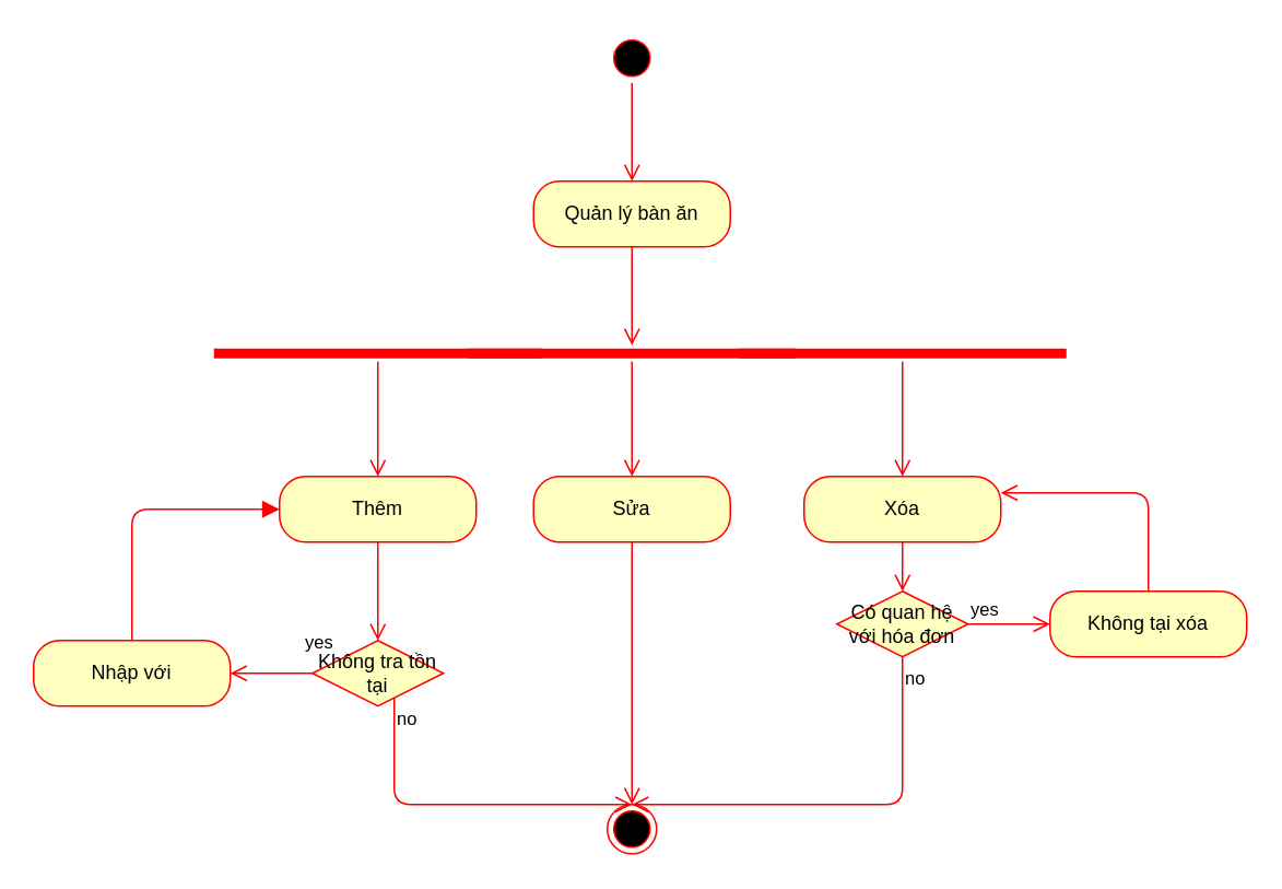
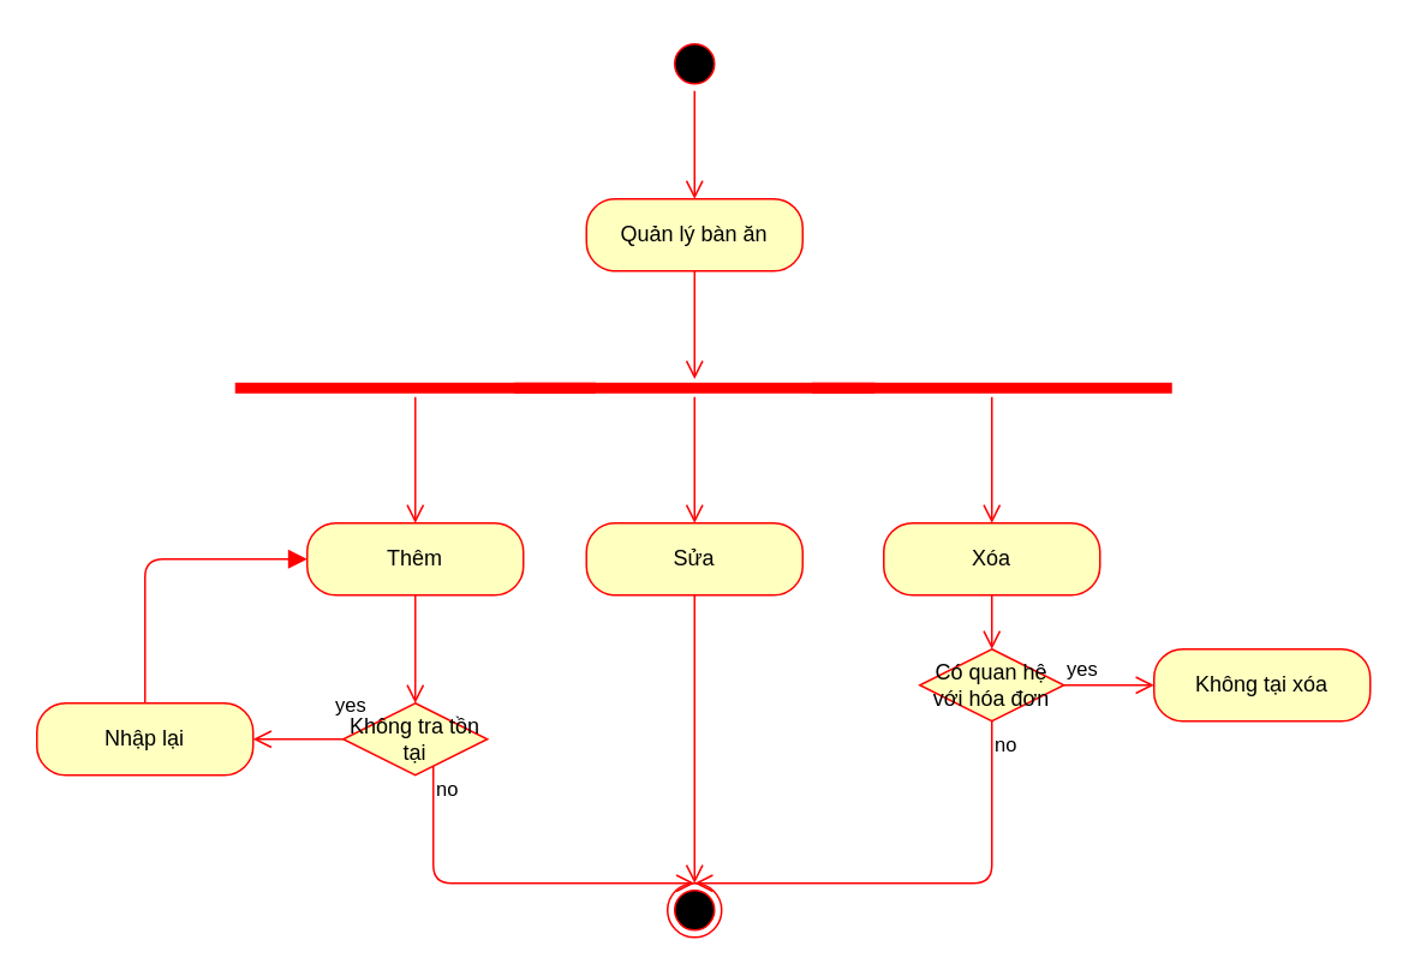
- <mxCell id="28" value="" style="edgeStyle=orthogonalEdgeStyle;html=1;verticalAlign=bottom;endArrow=open;endSize=8;strokeColor=#ff0000;entryX=1;entryY=0.25;entryDx=0;entryDy=0;" edge="1" source="27" parent="1" target="16"><mxGeometry relative="1" as="geometry"><mxPoint x="700" y="460" as="targetPoint" /><Array as="points"><mxPoint x="700" y="300" /></Array></mxGeometry></mxCell>
- <mxCell id="21" value="Nhập với" style="rounded=1;whiteSpace=wrap;html=1;arcSize=40;fontColor=#000000;fillColor=#ffffc0;strokeColor=#ff0000;" vertex="1" parent="1"><mxGeometry x="20" y="390" width="120" height="40" as="geometry" /></mxCell>
+ <mxCell id="21" value="Nhập lại" style="rounded=1;whiteSpace=wrap;html=1;arcSize=40;fontColor=#000000;fillColor=#ffffc0;strokeColor=#ff0000;" vertex="1" parent="1"><mxGeometry x="20" y="390" width="120" height="40" as="geometry" /></mxCell>
